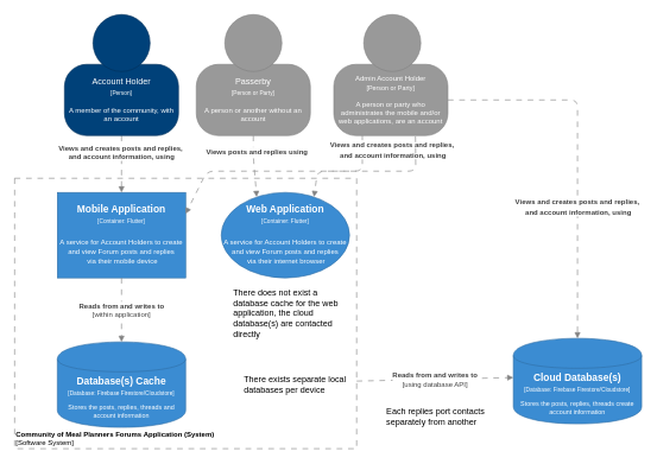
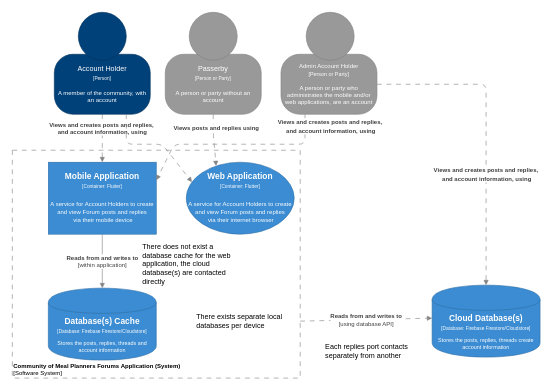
- <mxCell id="18" value="&lt;div&gt;&lt;font color=&quot;#ffffff&quot;&gt;&lt;font&gt;Passerby&lt;/font&gt;&lt;/font&gt;&lt;/div&gt;&lt;div&gt;&lt;font color=&quot;#ffffff&quot;&gt;&lt;font style=&quot;font-size: 8px&quot;&gt;[Person or Party]&lt;/font&gt;&lt;/font&gt;&lt;/div&gt;&lt;div style=&quot;font-size: 10px&quot;&gt;&lt;font color=&quot;#ffffff&quot; style=&quot;font-size: 10px&quot;&gt;&lt;span style=&quot;font-size: 8px&quot;&gt;&lt;br&gt;&lt;/span&gt;A person or another without an account&lt;/font&gt;&lt;br&gt;&lt;/div&gt;" style="rounded=1;whiteSpace=wrap;html=1;strokeColor=#828282;fillColor=#999999;fontColor=#000000;arcSize=31;" vertex="1" parent="17"><mxGeometry y="70" width="160" height="100" as="geometry" /></mxCell>
+ <mxCell id="18" value="&lt;div&gt;&lt;font color=&quot;#ffffff&quot;&gt;&lt;font&gt;Passerby&lt;/font&gt;&lt;/font&gt;&lt;/div&gt;&lt;div&gt;&lt;font color=&quot;#ffffff&quot;&gt;&lt;font style=&quot;font-size: 8px&quot;&gt;[Person or Party]&lt;/font&gt;&lt;/font&gt;&lt;/div&gt;&lt;div style=&quot;font-size: 10px&quot;&gt;&lt;font color=&quot;#ffffff&quot; style=&quot;font-size: 10px&quot;&gt;&lt;span style=&quot;font-size: 8px&quot;&gt;&lt;br&gt;&lt;/span&gt;A person or party without an account&lt;/font&gt;&lt;br&gt;&lt;/div&gt;" style="rounded=1;whiteSpace=wrap;html=1;strokeColor=#828282;fillColor=#999999;fontColor=#000000;arcSize=31;" vertex="1" parent="17"><mxGeometry y="70" width="160" height="100" as="geometry" /></mxCell>
- <mxCell id="26" value="" style="endArrow=block;html=1;fontSize=10;fontColor=#404040;strokeWidth=1;endFill=1;dashed=1;dashPattern=8 8;strokeColor=#828282;elbow=vertical;entryX=0.75;entryY=0;entryDx=0;entryDy=0;exitX=0.716;exitY=1.012;exitDx=0;exitDy=0;exitPerimeter=0;" edge="1" parent="1" source="15" target="20"><mxGeometry x="-0.429" width="50" height="50" relative="1" as="geometry"><mxPoint x="335" y="210" as="sourcePoint" /><mxPoint x="229.42" y="289.88" as="targetPoint" /><mxPoint as="offset" /><Array as="points"><mxPoint x="583" y="240" /><mxPoint x="445" y="240" /></Array></mxGeometry></mxCell>
+ <mxCell id="25" value="" style="endArrow=block;html=1;fontSize=10;fontColor=#404040;strokeWidth=1;endFill=1;dashed=1;dashPattern=8 8;strokeColor=#828282;elbow=vertical;entryX=0;entryY=0.25;entryDx=0;entryDy=0;exitX=0.75;exitY=1;exitDx=0;exitDy=0;" edge="1" parent="1" source="12" target="20"><mxGeometry x="-0.429" width="50" height="50" relative="1" as="geometry"><mxPoint x="325" y="200" as="sourcePoint" /><mxPoint x="219.42" y="279.88" as="targetPoint" /><mxPoint as="offset" /><Array as="points"><mxPoint x="210" y="240" /><mxPoint x="270" y="240" /></Array></mxGeometry></mxCell>
- <mxCell id="7" value="&lt;b&gt;Reads from and writes to&lt;/b&gt;&lt;br&gt;[within application]" style="endArrow=block;html=1;fontSize=10;fontColor=#404040;strokeWidth=1;endFill=1;dashed=1;dashPattern=8 8;strokeColor=#828282;elbow=vertical;exitX=0.5;exitY=1;exitDx=0;exitDy=0;entryX=0.5;entryY=0;entryDx=0;entryDy=0;" parent="1" source="3" target="4" edge="1"><mxGeometry width="50" height="50" relative="1" as="geometry"><mxPoint x="260" y="340" as="sourcePoint" /><mxPoint x="460" y="340" as="targetPoint" /></mxGeometry></mxCell>
+ <mxCell id="7" value="&lt;b&gt;Reads from and writes to&lt;/b&gt;&lt;br&gt;[within application]" style="endArrow=block;html=1;fontSize=10;fontColor=#404040;strokeWidth=1;endFill=1;dashed=0;dashPattern=8 8;strokeColor=#828282;elbow=vertical;exitX=0.5;exitY=1;exitDx=0;exitDy=0;entryX=0.5;entryY=0;entryDx=0;entryDy=0;" parent="1" source="3" target="4" edge="1"><mxGeometry width="50" height="50" relative="1" as="geometry"><mxPoint x="260" y="340" as="sourcePoint" /><mxPoint x="460" y="340" as="targetPoint" /></mxGeometry></mxCell>
- <mxCell id="21" value="There does not exist a database cache for the web application, the cloud database(s) are contacted directly" style="text;html=1;strokeColor=none;fillColor=none;align=left;verticalAlign=middle;whiteSpace=wrap;rounded=0;" vertex="1" parent="1"><mxGeometry x="325" y="415" width="150" height="50" as="geometry" /></mxCell>
+ <mxCell id="21" value="There does not exist a database cache for the web application, the cloud database(s) are contacted directly" style="text;html=1;strokeColor=none;fillColor=none;align=left;verticalAlign=middle;whiteSpace=wrap;rounded=0;" vertex="1" parent="1"><mxGeometry x="235" y="415" width="150" height="50" as="geometry" /></mxCell>
- <mxCell id="9" value="There exists separate local databases per device" style="text;html=1;strokeColor=none;fillColor=none;align=left;verticalAlign=middle;whiteSpace=wrap;rounded=0;" parent="1" vertex="1"><mxGeometry x="340" y="515" width="150" height="50" as="geometry" /></mxCell>
+ <mxCell id="9" value="There exists separate local databases per device" style="text;html=1;strokeColor=none;fillColor=none;align=left;verticalAlign=middle;whiteSpace=wrap;rounded=0;" parent="1" vertex="1"><mxGeometry x="325" y="510" width="150" height="50" as="geometry" /></mxCell>
